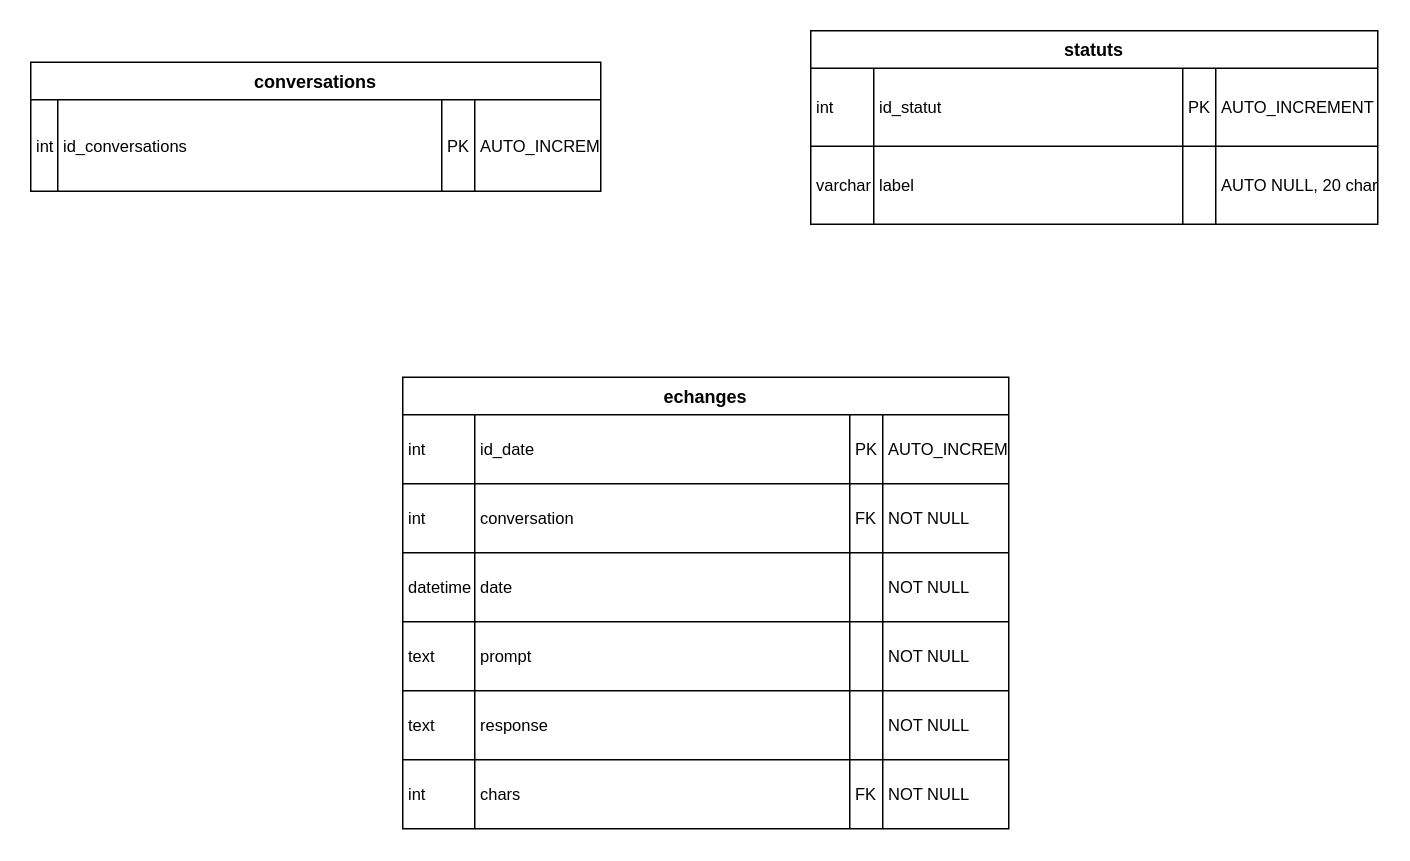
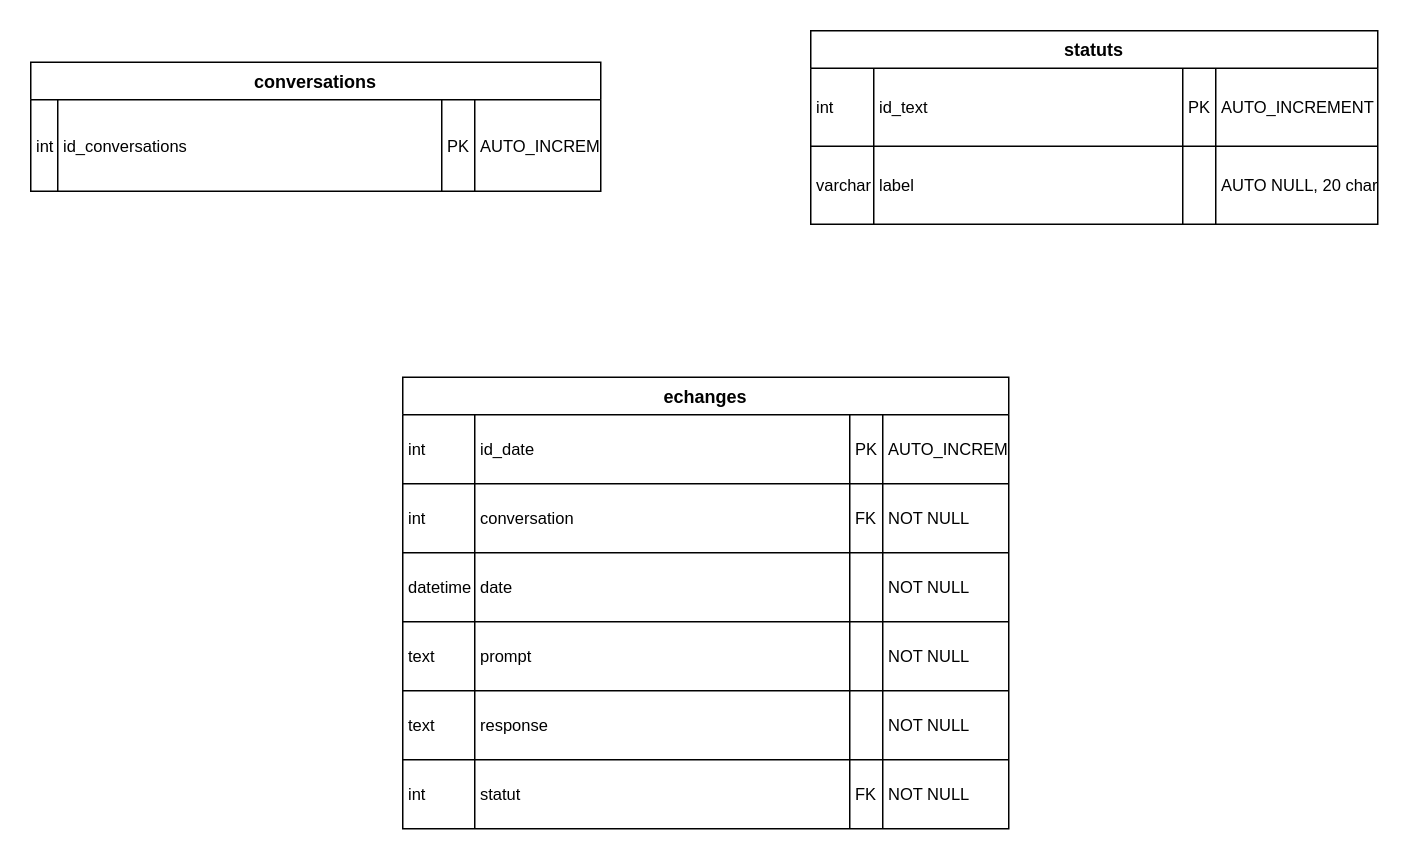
- <mxCell id="11" value="id_statut" style="shape=partialRectangle;connectable=0;fillColor=none;top=0;left=0;bottom=0;right=0;align=left;spacingLeft=2;overflow=hidden;fontSize=11;" vertex="1" parent="9"><mxGeometry x="42" width="206" height="52" as="geometry"><mxRectangle width="206" height="52" as="alternateBounds" /></mxGeometry></mxCell>
+ <mxCell id="11" value="id_text" style="shape=partialRectangle;connectable=0;fillColor=none;top=0;left=0;bottom=0;right=0;align=left;spacingLeft=2;overflow=hidden;fontSize=11;" vertex="1" parent="9"><mxGeometry x="42" width="206" height="52" as="geometry"><mxRectangle width="206" height="52" as="alternateBounds" /></mxGeometry></mxCell>
- <mxCell id="47" value="chars" style="shape=partialRectangle;connectable=0;fillColor=none;top=0;left=0;bottom=0;right=0;align=left;spacingLeft=2;overflow=hidden;fontSize=11;" vertex="1" parent="45"><mxGeometry x="48" width="250" height="46" as="geometry"><mxRectangle width="250" height="46" as="alternateBounds" /></mxGeometry></mxCell>
+ <mxCell id="47" value="statut" style="shape=partialRectangle;connectable=0;fillColor=none;top=0;left=0;bottom=0;right=0;align=left;spacingLeft=2;overflow=hidden;fontSize=11;" vertex="1" parent="45"><mxGeometry x="48" width="250" height="46" as="geometry"><mxRectangle width="250" height="46" as="alternateBounds" /></mxGeometry></mxCell>
